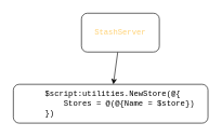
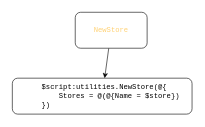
- <mxCell id="3" value="&lt;div style=&quot;font-family: &amp;quot;FiraCode Nerd Font&amp;quot;, Menlo, Monaco, &amp;quot;Courier New&amp;quot;, monospace; font-weight: normal; font-size: 12px; line-height: 18px; white-space: pre;&quot;&gt;&lt;div style=&quot;&quot;&gt;&lt;span&gt;&lt;font style=&quot;color: light-dark(rgb(255, 209, 115), rgb(255, 0, 255));&quot;&gt;StashServer&lt;/font&gt;&lt;/span&gt;&lt;/div&gt;&lt;/div&gt;" style="rounded=1;whiteSpace=wrap;html=1;" vertex="1" parent="1"><mxGeometry x="125" y="20" width="120" height="60" as="geometry" /></mxCell>
+ <mxCell id="3" value="&lt;div style=&quot;font-family: &amp;quot;FiraCode Nerd Font&amp;quot;, Menlo, Monaco, &amp;quot;Courier New&amp;quot;, monospace; font-weight: normal; font-size: 12px; line-height: 18px; white-space: pre;&quot;&gt;&lt;div style=&quot;&quot;&gt;&lt;span&gt;&lt;font style=&quot;color: light-dark(rgb(255, 209, 115), rgb(255, 0, 255));&quot;&gt;NewStore&lt;/font&gt;&lt;/span&gt;&lt;/div&gt;&lt;/div&gt;" style="rounded=1;whiteSpace=wrap;html=1;" vertex="1" parent="1"><mxGeometry x="125" y="20" width="120" height="60" as="geometry" /></mxCell>
